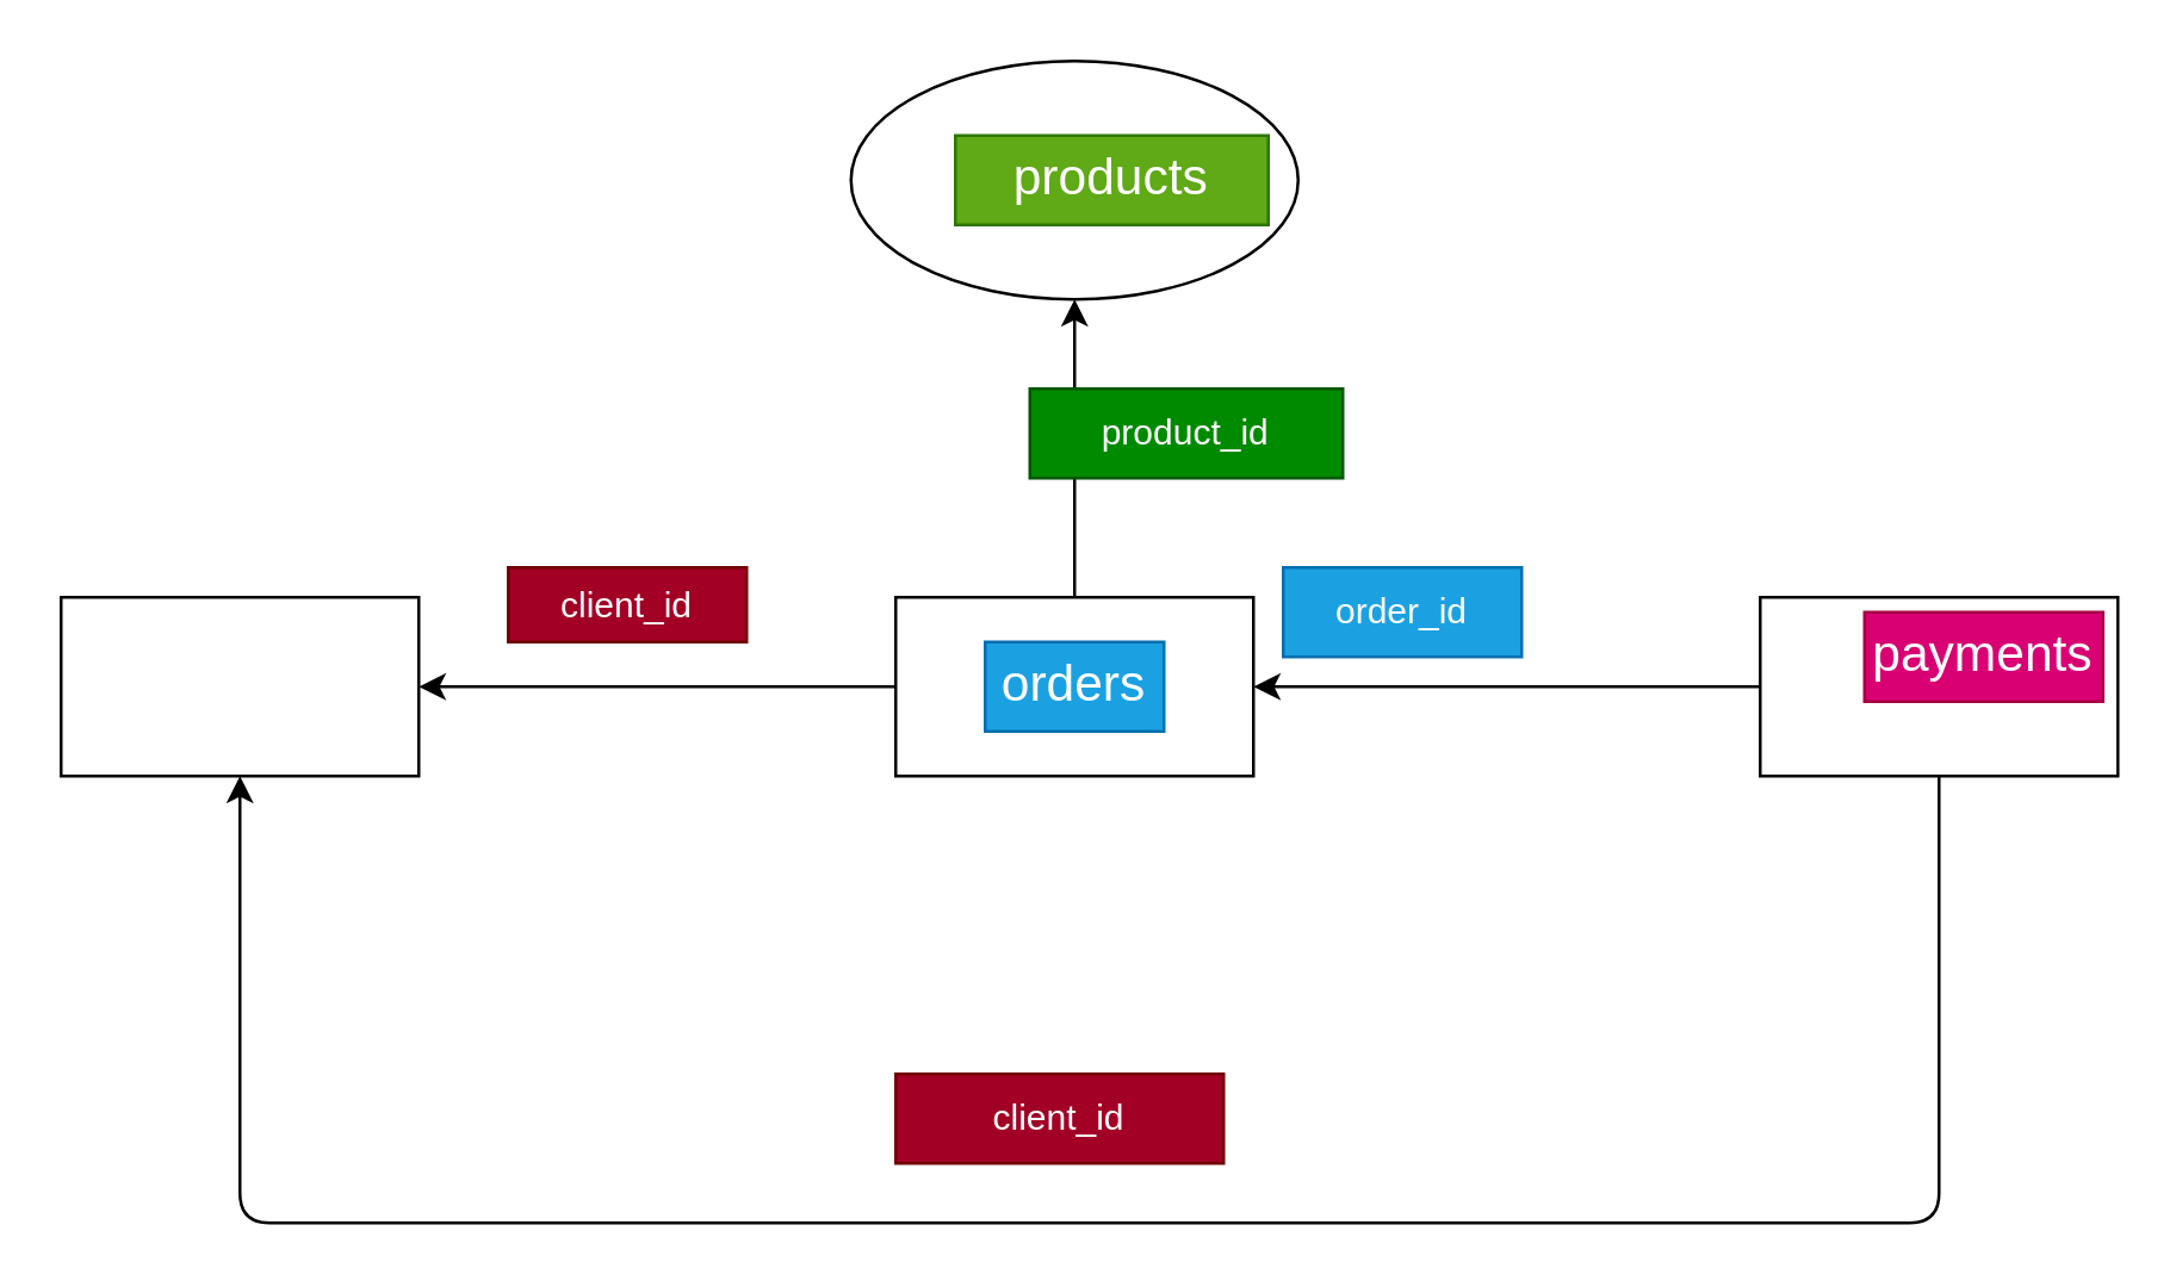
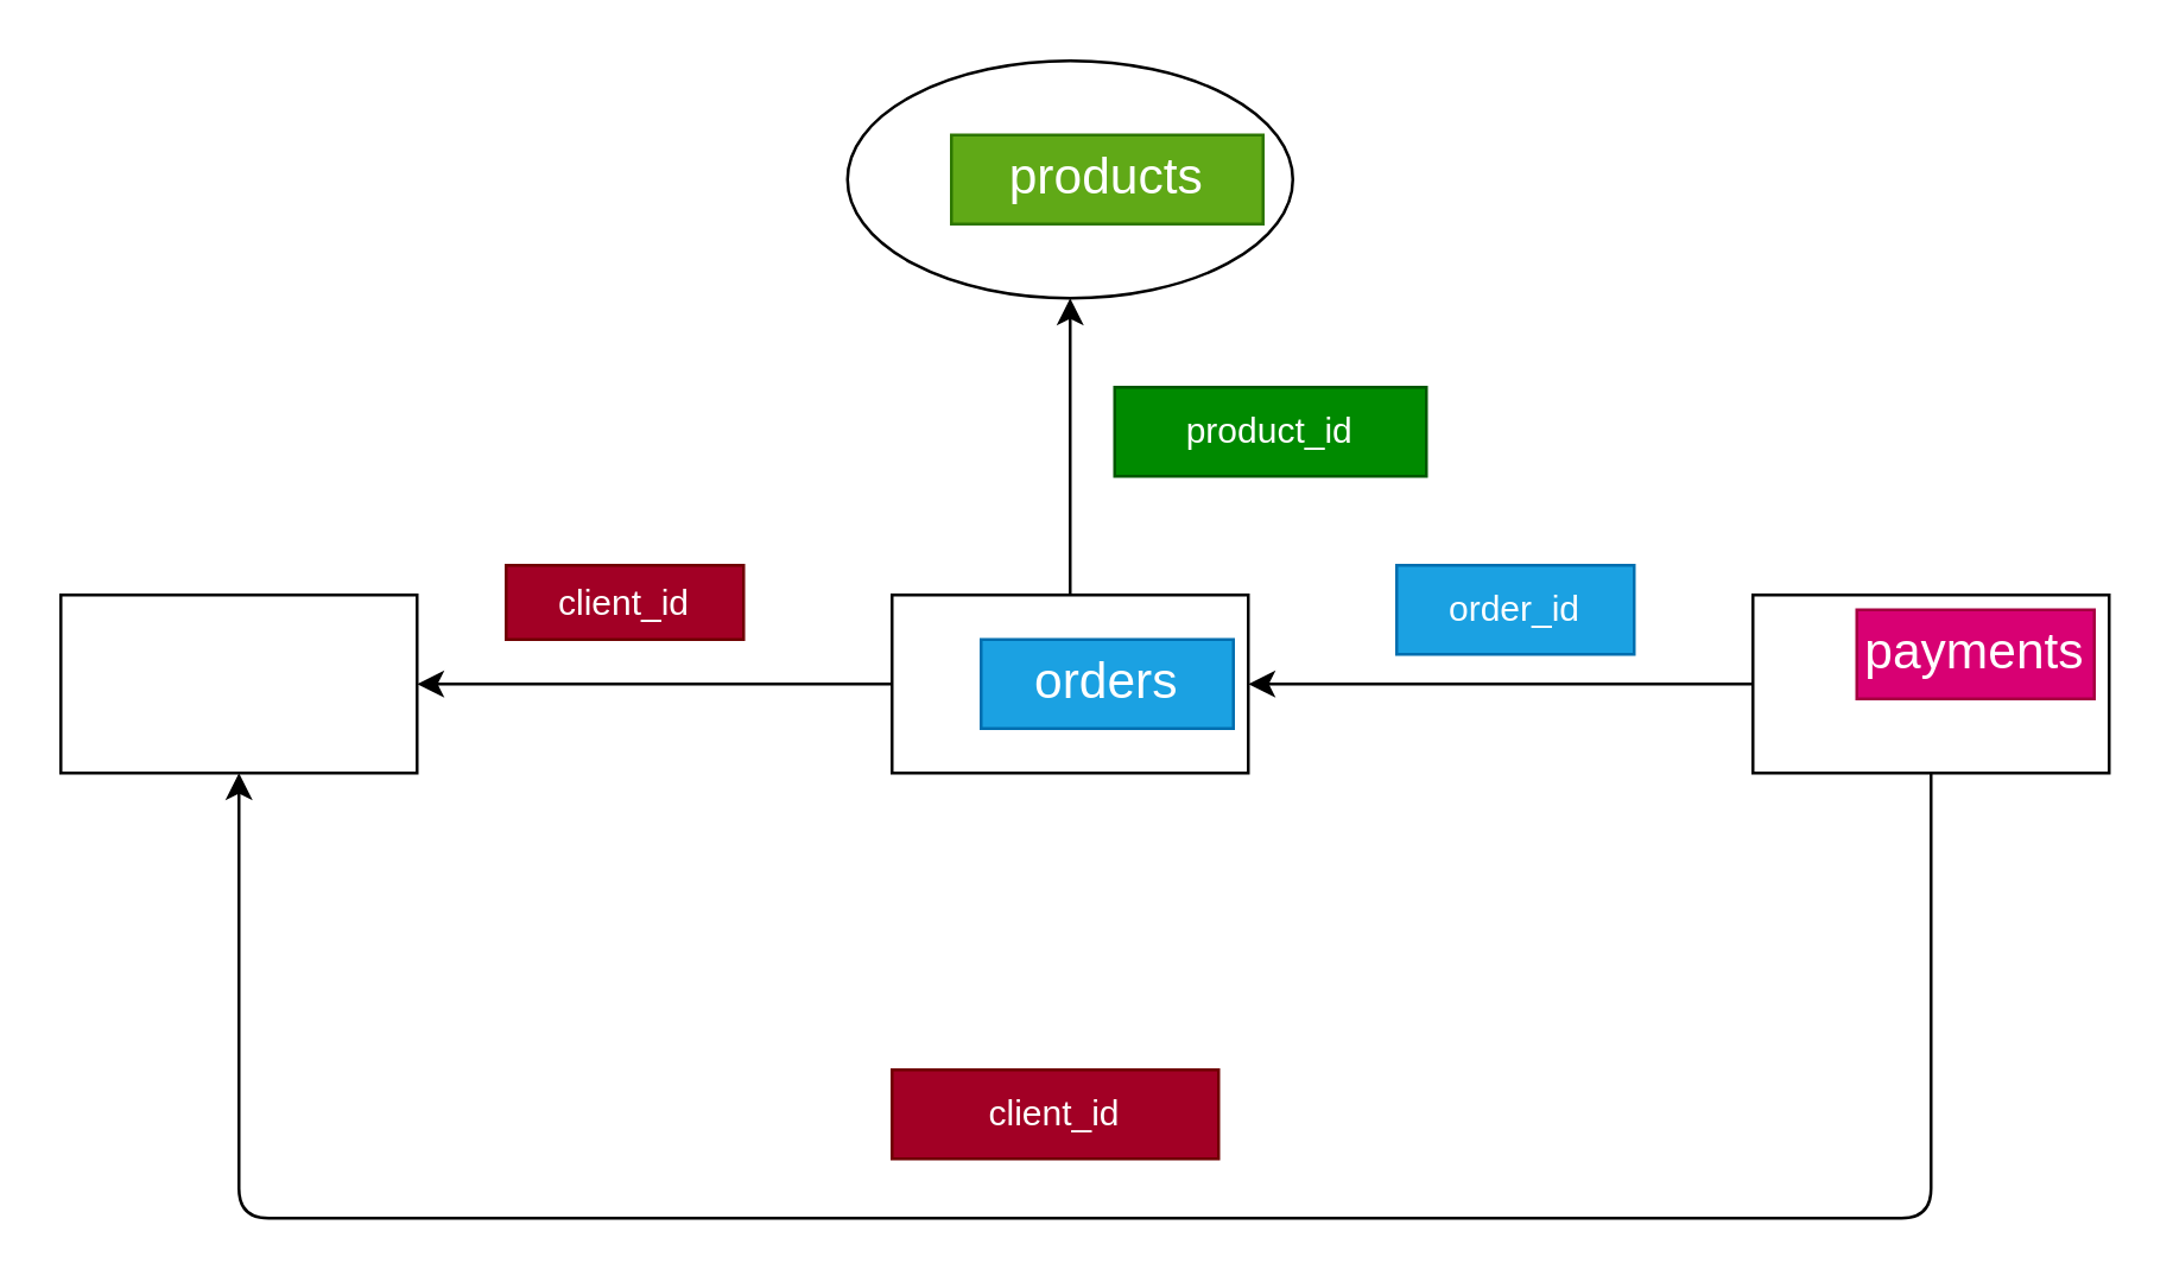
- <mxCell id="9" value="product_id" style="text;strokeColor=#005700;align=center;fillColor=#008a00;html=1;verticalAlign=middle;whiteSpace=wrap;rounded=0;fontColor=#ffffff;" vertex="1" parent="1"><mxGeometry x="345" y="130" width="105" height="30" as="geometry" /></mxCell>
+ <mxCell id="9" value="product_id" style="text;strokeColor=#005700;align=center;fillColor=#008a00;html=1;verticalAlign=middle;whiteSpace=wrap;rounded=0;fontColor=#ffffff;" vertex="1" parent="1"><mxGeometry x="375" y="130" width="105" height="30" as="geometry" /></mxCell>
- <mxCell id="13" value="order_id" style="text;strokeColor=#006EAF;align=center;fillColor=#1ba1e2;html=1;verticalAlign=middle;whiteSpace=wrap;rounded=0;labelBackgroundColor=none;fontColor=#ffffff;" vertex="1" parent="1"><mxGeometry x="430" y="190" width="80" height="30" as="geometry" /></mxCell>
+ <mxCell id="13" value="order_id" style="text;strokeColor=#006EAF;align=center;fillColor=#1ba1e2;html=1;verticalAlign=middle;whiteSpace=wrap;rounded=0;labelBackgroundColor=none;fontColor=#ffffff;" vertex="1" parent="1"><mxGeometry x="470" y="190" width="80" height="30" as="geometry" /></mxCell>
- <mxCell id="6" value="&lt;font style=&quot;font-size: 17px;&quot;&gt;orders&lt;/font&gt;" style="text;strokeColor=#006EAF;align=center;fillColor=#1ba1e2;html=1;verticalAlign=middle;whiteSpace=wrap;rounded=0;fontColor=#ffffff;" vertex="1" parent="1"><mxGeometry x="330" y="215" width="60" height="30" as="geometry" /></mxCell>
+ <mxCell id="6" value="&lt;font style=&quot;font-size: 17px;&quot;&gt;orders&lt;/font&gt;" style="text;strokeColor=#006EAF;align=center;fillColor=#1ba1e2;html=1;verticalAlign=middle;whiteSpace=wrap;rounded=0;fontColor=#ffffff;" vertex="1" parent="1"><mxGeometry x="330" y="215" width="85" height="30" as="geometry" /></mxCell>
